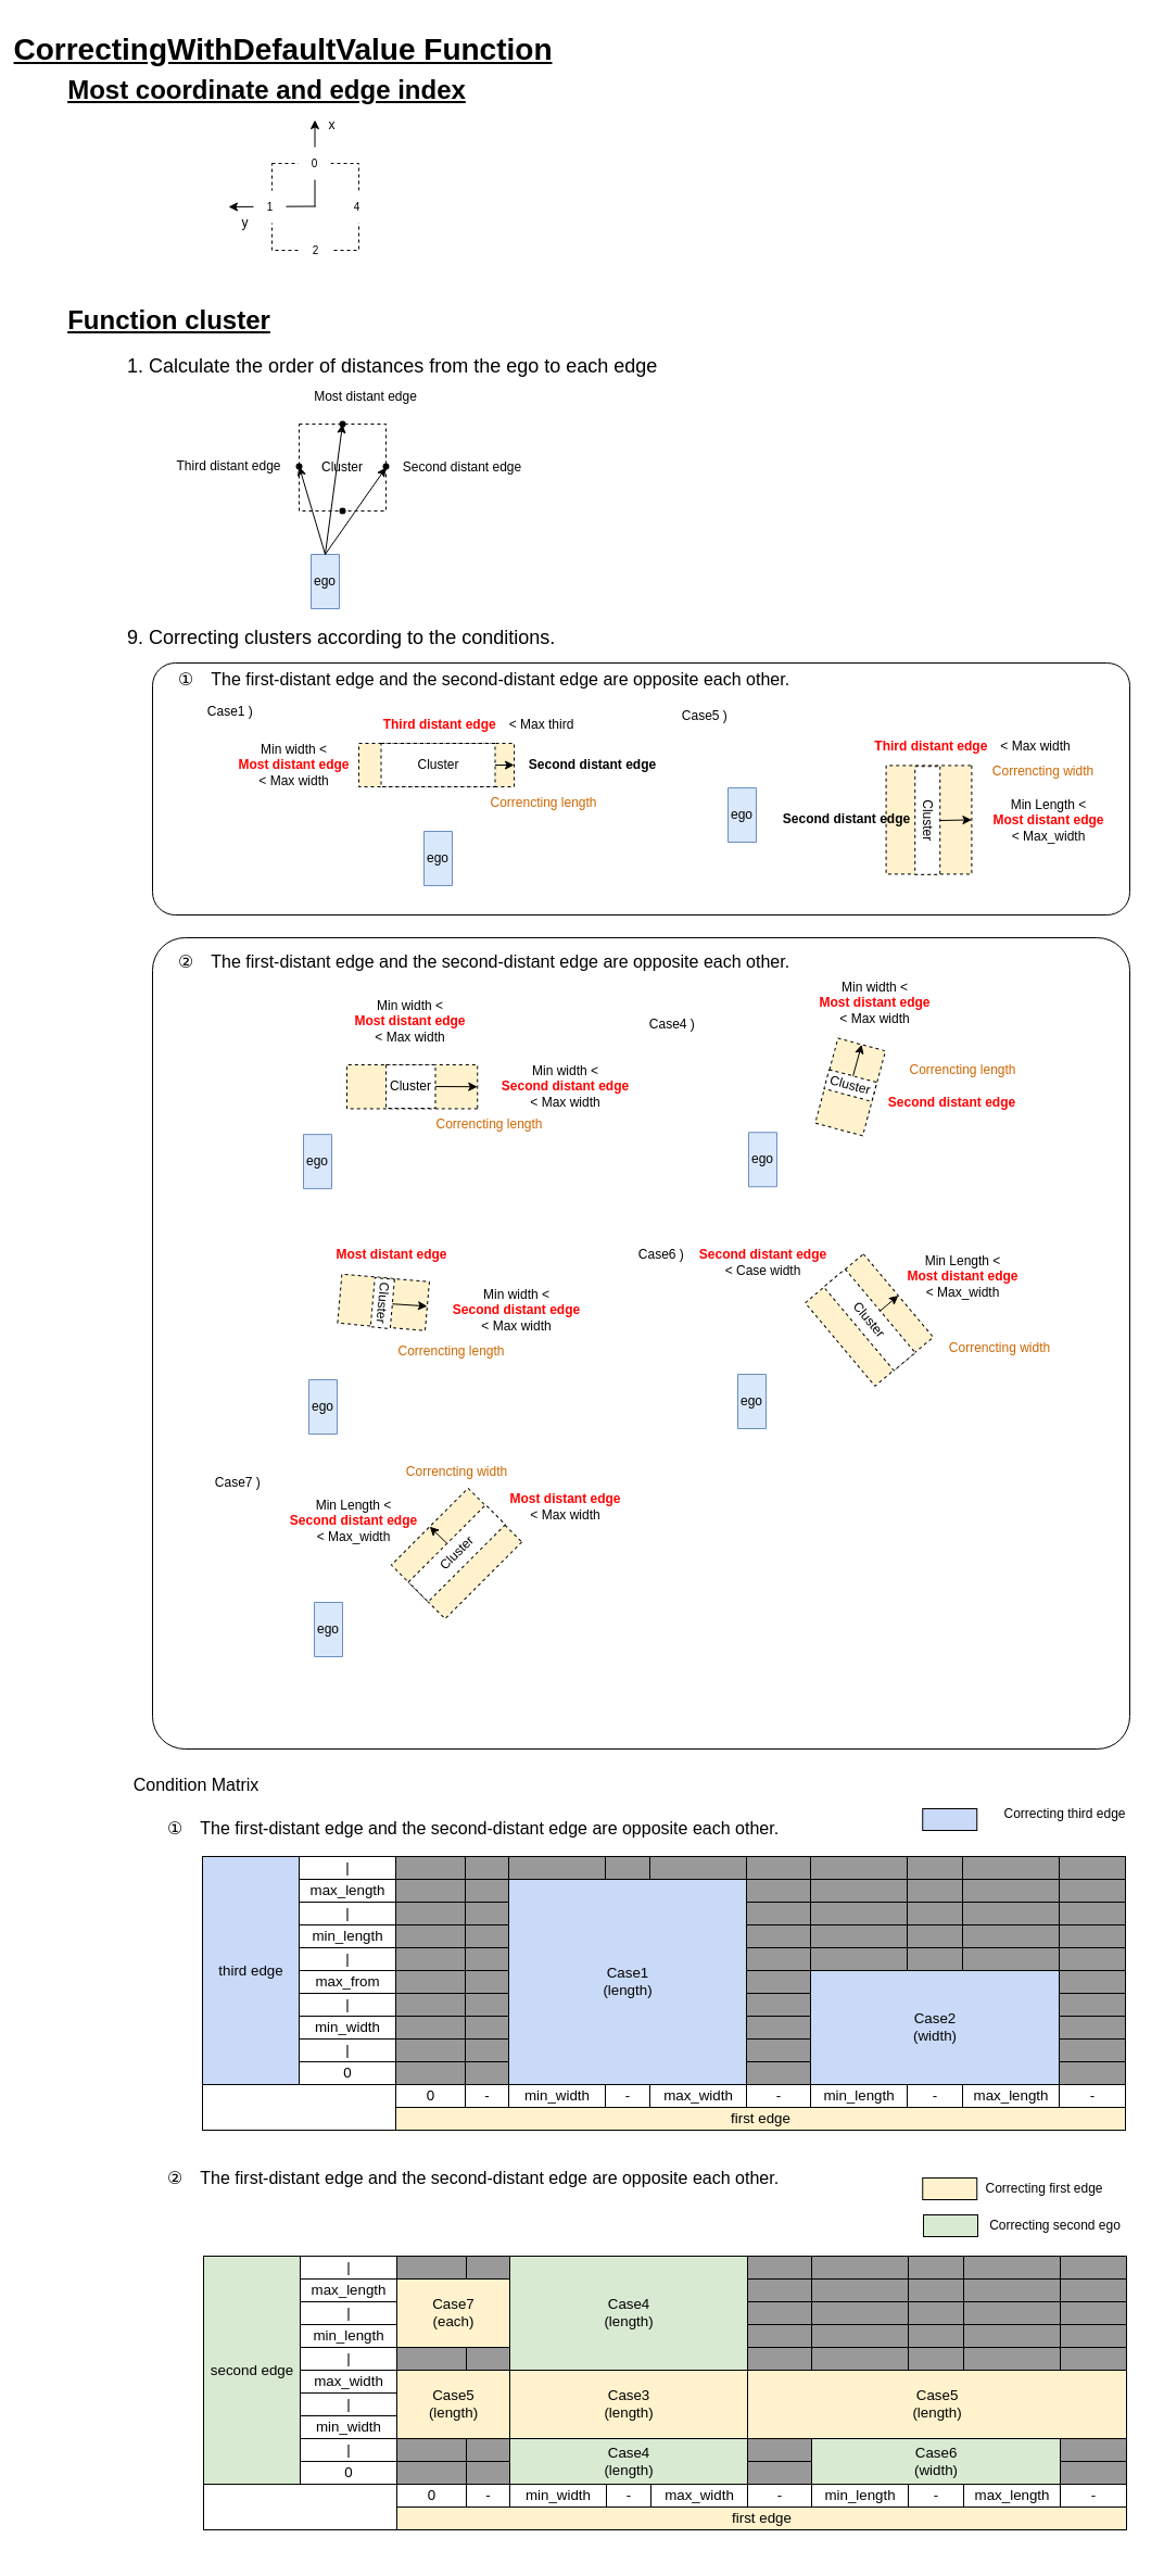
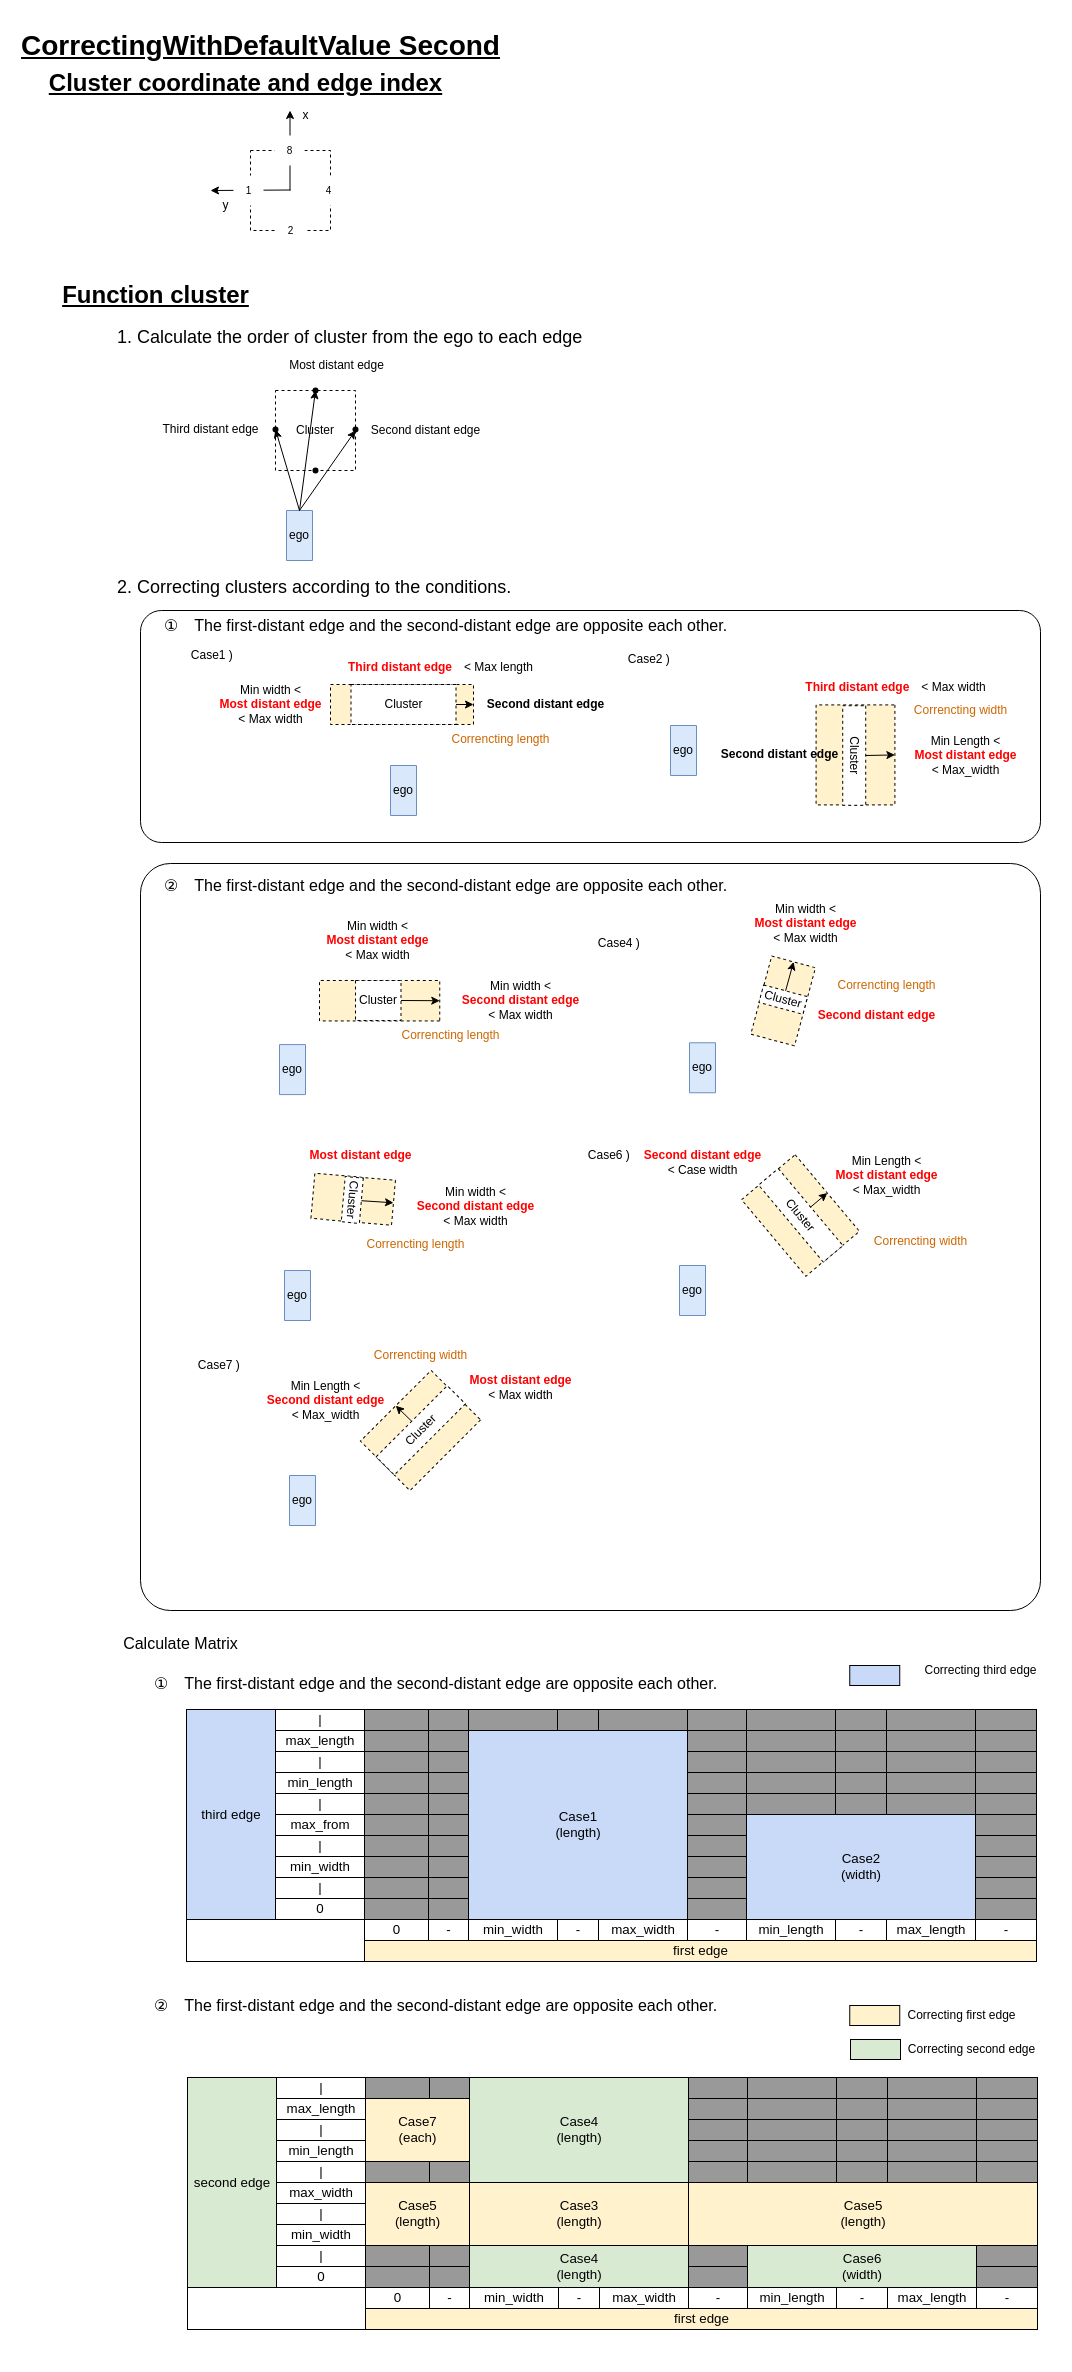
- <mxCell id="93" value="CorrectingWithDefaultValue Function" style="text;html=1;align=center;verticalAlign=middle;resizable=0;points=[];autosize=1;strokeColor=none;fillColor=none;fontStyle=5;fontSize=28;" vertex="1" parent="1"><mxGeometry x="20" y="20" width="480" height="50" as="geometry" /></mxCell>
+ <mxCell id="93" value="CorrectingWithDefaultValue Second" style="text;html=1;align=center;verticalAlign=middle;resizable=0;points=[];autosize=1;strokeColor=none;fillColor=none;fontStyle=5;fontSize=28;" vertex="1" parent="1"><mxGeometry x="20" y="20" width="480" height="50" as="geometry" /></mxCell>
- <mxCell id="15" value="Most coordinate and edge index" style="text;html=1;align=center;verticalAlign=middle;resizable=0;points=[];autosize=1;strokeColor=none;fillColor=none;fontStyle=5;fontSize=24;" vertex="1" parent="1"><mxGeometry y="63" width="390" height="40" as="geometry" x="50" /></mxCell>
+ <mxCell id="15" value="Cluster coordinate and edge index" style="text;html=1;align=center;verticalAlign=middle;resizable=0;points=[];autosize=1;strokeColor=none;fillColor=none;fontStyle=5;fontSize=24;" vertex="1" parent="1"><mxGeometry y="63" width="390" height="40" as="geometry" x="50" /></mxCell>
- <mxCell id="11" value="0" style="text;html=1;align=center;verticalAlign=middle;resizable=0;points=[];autosize=1;fontSize=10;fillColor=default;" vertex="1" parent="1"><mxGeometry x="274" y="135" width="30" height="30" as="geometry" /></mxCell>
+ <mxCell id="11" value="8" style="text;html=1;align=center;verticalAlign=middle;resizable=0;points=[];autosize=1;fontSize=10;fillColor=default;" vertex="1" parent="1"><mxGeometry x="274" y="135" width="30" height="30" as="geometry" /></mxCell>
- <mxCell id="18" value="1. Calculate the order of distances from the ego to each edge" style="text;whiteSpace=wrap;fontSize=18;" vertex="1" parent="1"><mxGeometry x="115" y="320" width="505" height="30" as="geometry" /></mxCell>
+ <mxCell id="18" value="1. Calculate the order of cluster from the ego to each edge" style="text;whiteSpace=wrap;fontSize=18;" vertex="1" parent="1"><mxGeometry x="115" y="320" width="505" height="30" as="geometry" /></mxCell>
- <mxCell id="32" value="9. Correcting clusters according to the conditions." style="text;whiteSpace=wrap;fontSize=18;" vertex="1" parent="1"><mxGeometry x="115" y="570" width="465" height="30" as="geometry" /></mxCell>
+ <mxCell id="32" value="2. Correcting clusters according to the conditions." style="text;whiteSpace=wrap;fontSize=18;" vertex="1" parent="1"><mxGeometry x="115" y="570" width="465" height="30" as="geometry" /></mxCell>
- <mxCell id="43" value="Case5 )&amp;nbsp;" style="text;html=1;align=center;verticalAlign=middle;resizable=0;points=[];autosize=1;strokeColor=none;fillColor=none;" vertex="1" parent="1"><mxGeometry x="615" y="644" width="70" height="30" as="geometry" /></mxCell>
+ <mxCell id="43" value="Case2 )&amp;nbsp;" style="text;html=1;align=center;verticalAlign=middle;resizable=0;points=[];autosize=1;strokeColor=none;fillColor=none;" vertex="1" parent="1"><mxGeometry x="615" y="644" width="70" height="30" as="geometry" /></mxCell>
- <mxCell id="41" value="&lt;b&gt;&lt;font style=&quot;color: rgb(255, 0, 0);&quot;&gt;Third distant edge&lt;/font&gt;&lt;/b&gt;　&amp;lt; Max third" style="text;html=1;align=center;verticalAlign=middle;resizable=0;points=[];autosize=1;strokeColor=none;fillColor=none;" vertex="1" parent="1"><mxGeometry x="335" y="652" width="210" height="30" as="geometry" /></mxCell>
+ <mxCell id="41" value="&lt;b&gt;&lt;font style=&quot;color: rgb(255, 0, 0);&quot;&gt;Third distant edge&lt;/font&gt;&lt;/b&gt;　&amp;lt; Max length" style="text;html=1;align=center;verticalAlign=middle;resizable=0;points=[];autosize=1;strokeColor=none;fillColor=none;" vertex="1" parent="1"><mxGeometry x="335" y="652" width="210" height="30" as="geometry" /></mxCell>
- <mxCell id="97" value="&lt;span&gt;Condition Matrix&lt;/span&gt;" style="text;html=1;align=center;verticalAlign=middle;resizable=0;points=[];autosize=1;strokeColor=none;fillColor=none;fontSize=16;" vertex="1" parent="1"><mxGeometry x="110" y="1628" width="140" height="30" as="geometry" /></mxCell>
+ <mxCell id="97" value="&lt;span&gt;Calculate Matrix&lt;/span&gt;" style="text;html=1;align=center;verticalAlign=middle;resizable=0;points=[];autosize=1;strokeColor=none;fillColor=none;fontSize=16;" vertex="1" parent="1"><mxGeometry x="110" y="1628" width="140" height="30" as="geometry" /></mxCell>
- <mxCell id="105" value="&lt;span&gt;Correcting second ego&lt;/span&gt;" style="text;html=1;align=center;verticalAlign=middle;resizable=0;points=[];autosize=1;strokeColor=none;fillColor=none;fontSize=12;" vertex="1" parent="1"><mxGeometry x="895.75" y="2034" width="150" height="30" as="geometry" /></mxCell>
+ <mxCell id="105" value="&lt;span&gt;Correcting second edge&lt;/span&gt;" style="text;html=1;align=center;verticalAlign=middle;resizable=0;points=[];autosize=1;strokeColor=none;fillColor=none;fontSize=12;" vertex="1" parent="1"><mxGeometry x="895.75" y="2034" width="150" height="30" as="geometry" /></mxCell>
